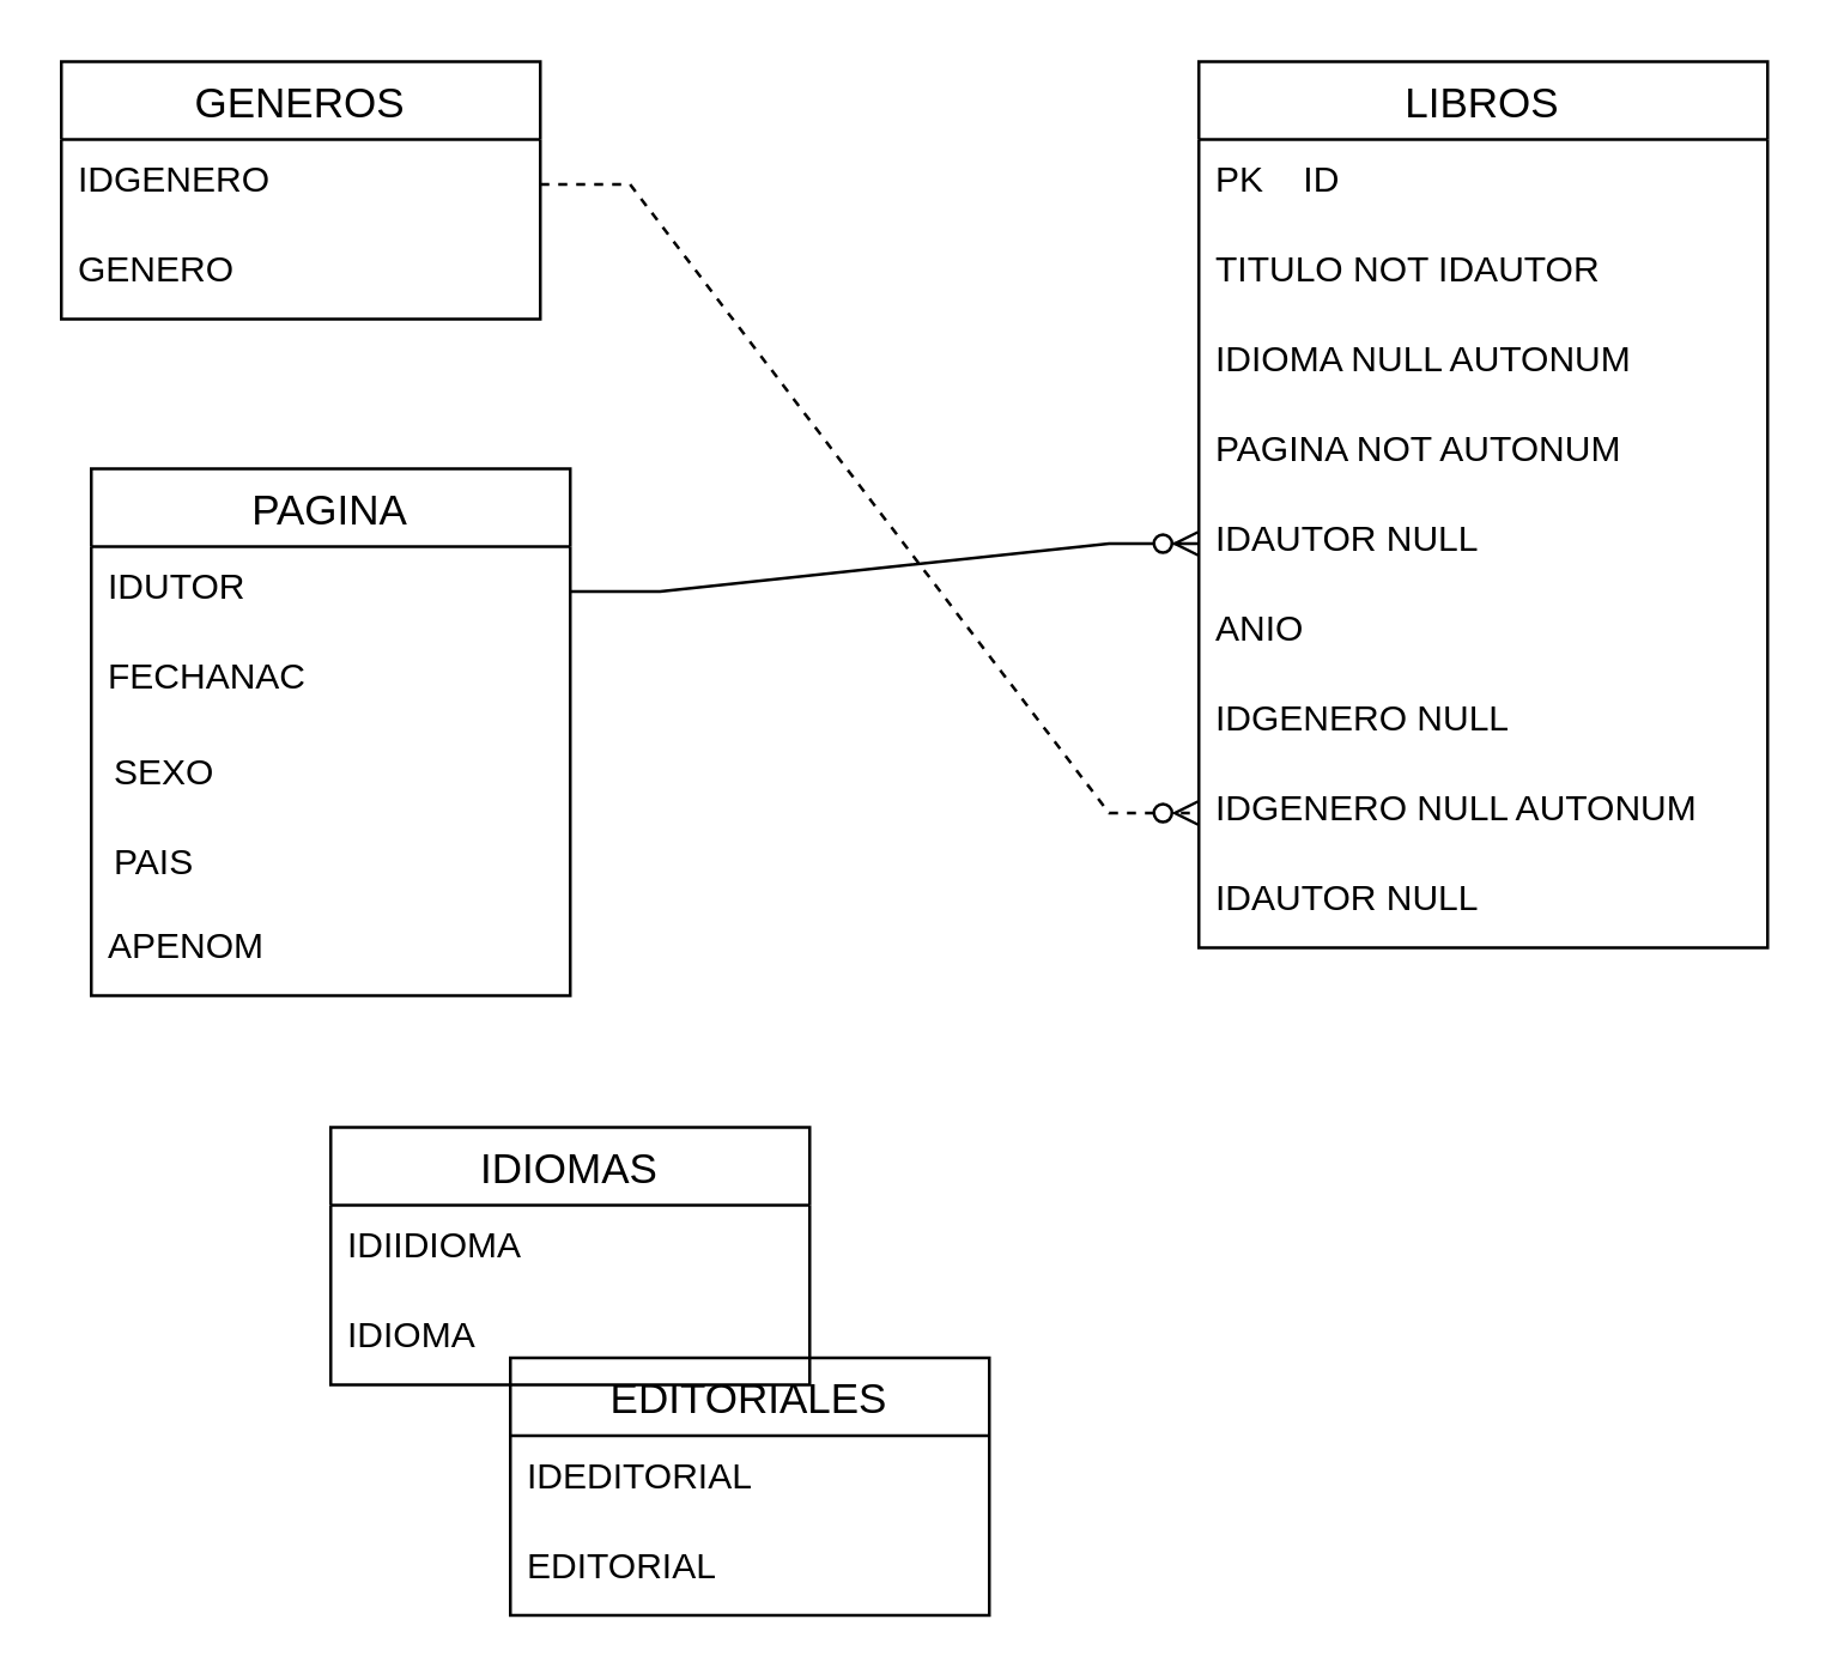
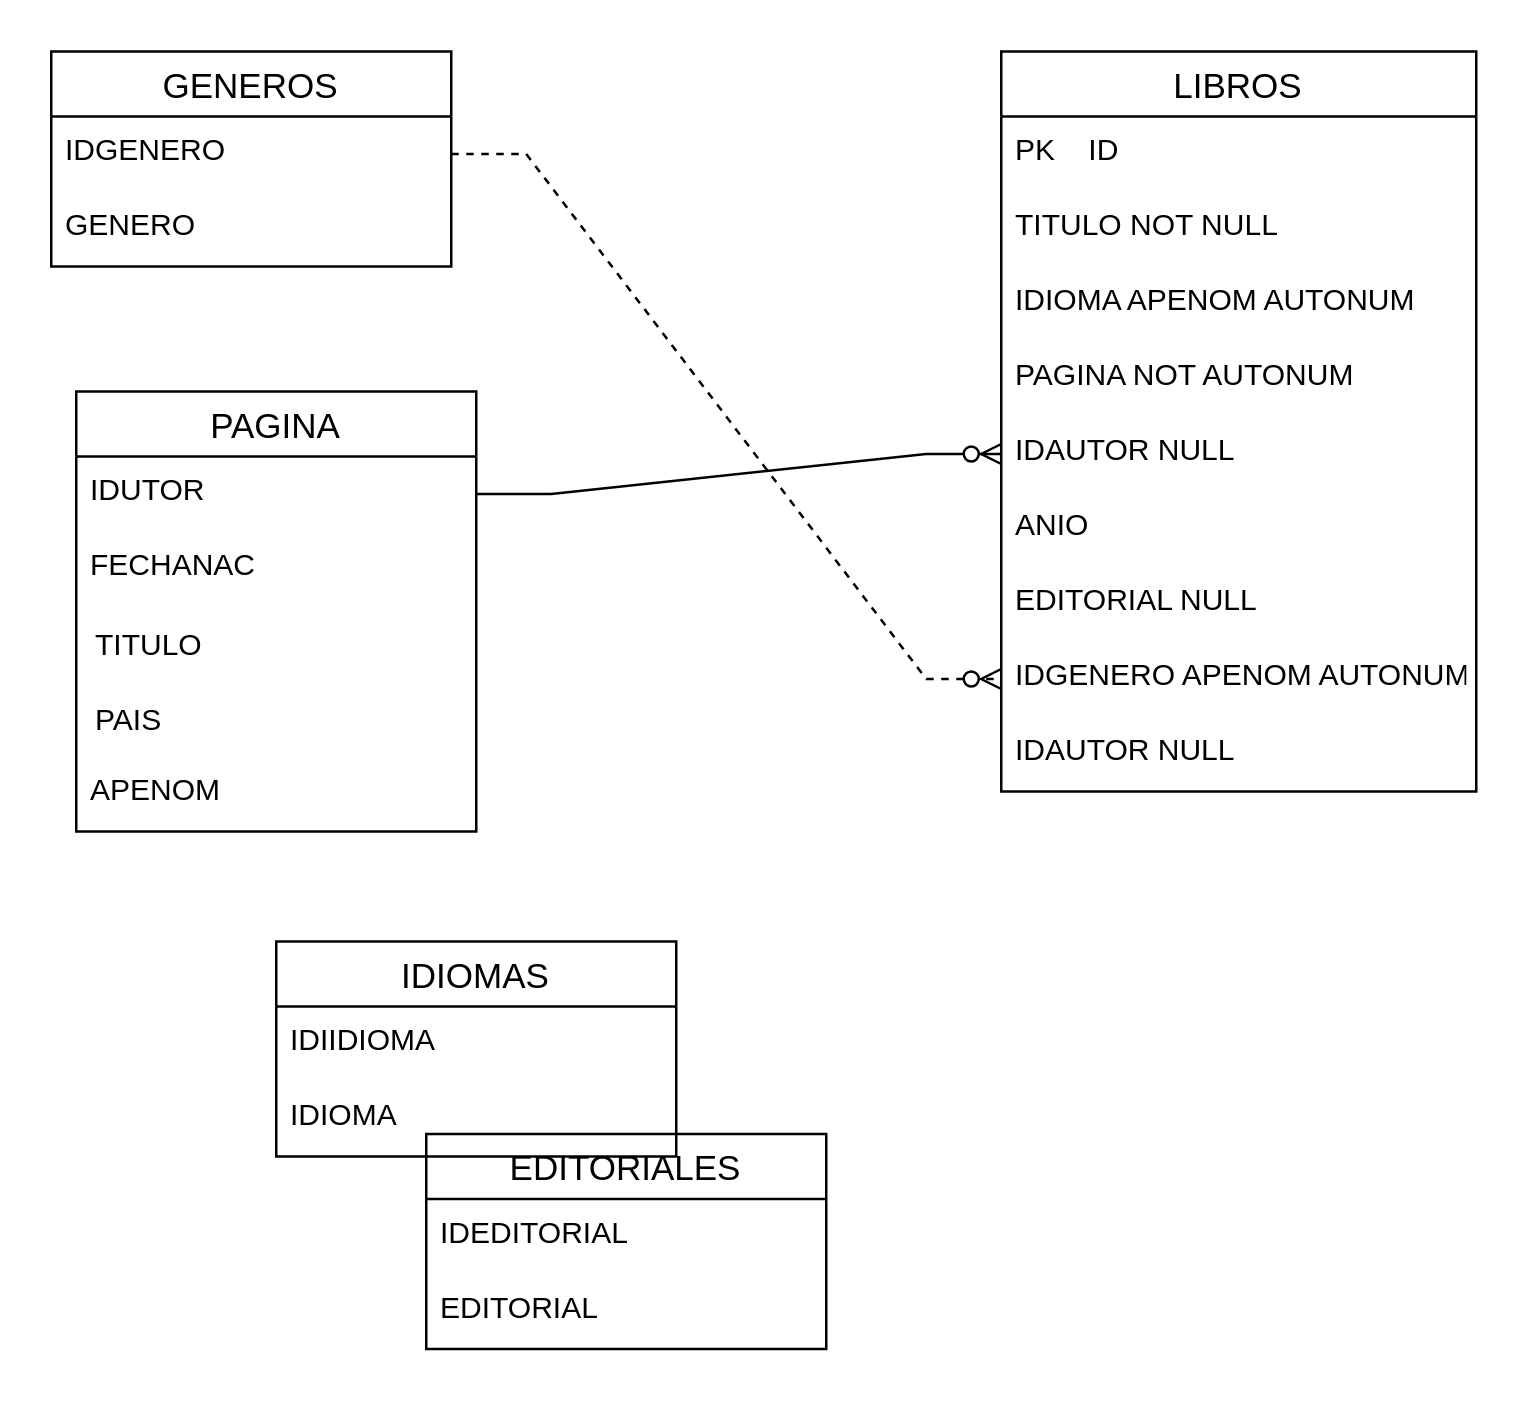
- <mxCell id="4" value="TITULO NOT IDAUTOR" style="text;strokeColor=none;fillColor=none;spacingLeft=4;spacingRight=4;overflow=hidden;rotatable=0;points=[[0,0.5],[1,0.5]];portConstraint=eastwest;fontSize=12;" vertex="1" parent="2"><mxGeometry y="56" width="190" height="30" as="geometry" /></mxCell>
+ <mxCell id="4" value="TITULO NOT NULL" style="text;strokeColor=none;fillColor=none;spacingLeft=4;spacingRight=4;overflow=hidden;rotatable=0;points=[[0,0.5],[1,0.5]];portConstraint=eastwest;fontSize=12;" vertex="1" parent="2"><mxGeometry y="56" width="190" height="30" as="geometry" /></mxCell>
- <mxCell id="5" value="IDIOMA NULL AUTONUM" style="text;strokeColor=none;fillColor=none;spacingLeft=4;spacingRight=4;overflow=hidden;rotatable=0;points=[[0,0.5],[1,0.5]];portConstraint=eastwest;fontSize=12;" vertex="1" parent="2"><mxGeometry y="86" width="190" height="30" as="geometry" /></mxCell>
+ <mxCell id="5" value="IDIOMA APENOM AUTONUM" style="text;strokeColor=none;fillColor=none;spacingLeft=4;spacingRight=4;overflow=hidden;rotatable=0;points=[[0,0.5],[1,0.5]];portConstraint=eastwest;fontSize=12;" vertex="1" parent="2"><mxGeometry y="86" width="190" height="30" as="geometry" /></mxCell>
- <mxCell id="9" value="IDGENERO NULL" style="text;strokeColor=none;fillColor=none;spacingLeft=4;spacingRight=4;overflow=hidden;rotatable=0;points=[[0,0.5],[1,0.5]];portConstraint=eastwest;fontSize=12;" vertex="1" parent="2"><mxGeometry y="206" width="190" height="30" as="geometry" /></mxCell>
+ <mxCell id="9" value="EDITORIAL NULL" style="text;strokeColor=none;fillColor=none;spacingLeft=4;spacingRight=4;overflow=hidden;rotatable=0;points=[[0,0.5],[1,0.5]];portConstraint=eastwest;fontSize=12;" vertex="1" parent="2"><mxGeometry y="206" width="190" height="30" as="geometry" /></mxCell>
- <mxCell id="21" value="SEXO" style="shape=partialRectangle;connectable=0;fillColor=none;top=0;left=0;bottom=0;right=0;align=left;spacingLeft=6;overflow=hidden;" vertex="1" parent="18"><mxGeometry y="86" width="160" height="30" as="geometry"><mxRectangle width="150" height="30" as="alternateBounds" /></mxGeometry></mxCell>
+ <mxCell id="21" value="TITULO" style="shape=partialRectangle;connectable=0;fillColor=none;top=0;left=0;bottom=0;right=0;align=left;spacingLeft=6;overflow=hidden;" vertex="1" parent="18"><mxGeometry y="86" width="160" height="30" as="geometry"><mxRectangle width="150" height="30" as="alternateBounds" /></mxGeometry></mxCell>
- <mxCell id="10" value="IDGENERO NULL AUTONUM" style="text;strokeColor=none;fillColor=none;spacingLeft=4;spacingRight=4;overflow=hidden;rotatable=0;points=[[0,0.5],[1,0.5]];portConstraint=eastwest;fontSize=12;" vertex="1" parent="2"><mxGeometry y="236" width="190" height="30" as="geometry" /></mxCell>
+ <mxCell id="10" value="IDGENERO APENOM AUTONUM" style="text;strokeColor=none;fillColor=none;spacingLeft=4;spacingRight=4;overflow=hidden;rotatable=0;points=[[0,0.5],[1,0.5]];portConstraint=eastwest;fontSize=12;" vertex="1" parent="2"><mxGeometry y="236" width="190" height="30" as="geometry" /></mxCell>
